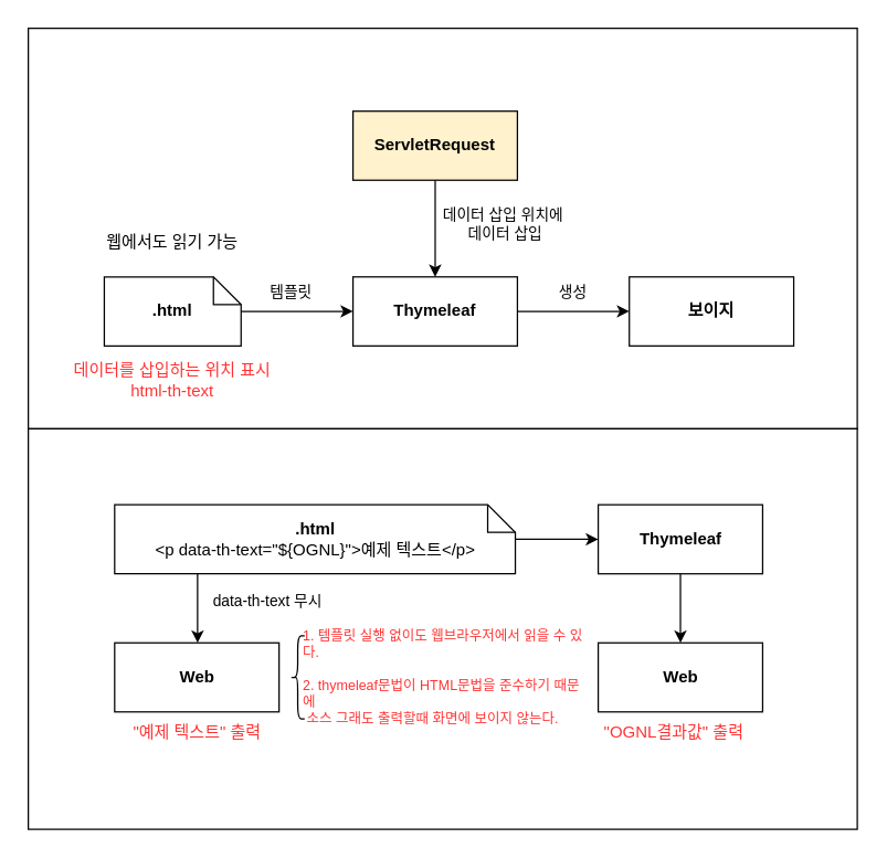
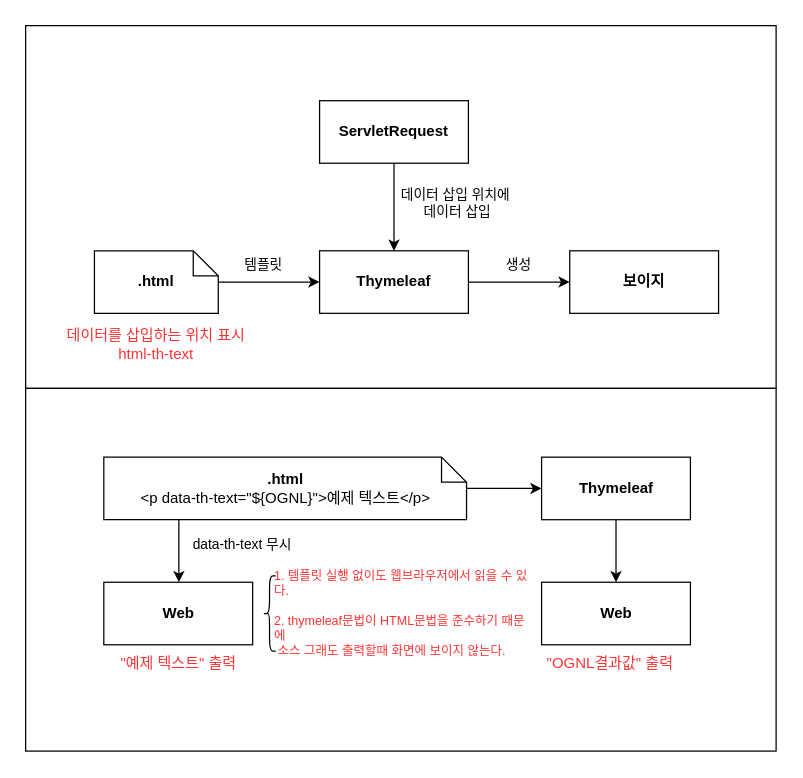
- <mxCell id="12" value="ServletRequest" style="html=1;whiteSpace=wrap;fontStyle=1;fillColor=#fff2cc;" vertex="1" parent="1"><mxGeometry x="255" y="80" width="119" height="50" as="geometry" /></mxCell>
+ <mxCell id="12" value="ServletRequest" style="html=1;whiteSpace=wrap;fontStyle=1" vertex="1" parent="1"><mxGeometry x="255" y="80" width="119" height="50" as="geometry" /></mxCell>
- <mxCell id="14" value="웹에서도 읽기 가능" style="text;html=1;align=center;verticalAlign=middle;whiteSpace=wrap;rounded=0;" vertex="1" parent="1"><mxGeometry x="50" y="160" width="149" height="30" as="geometry" /></mxCell>
